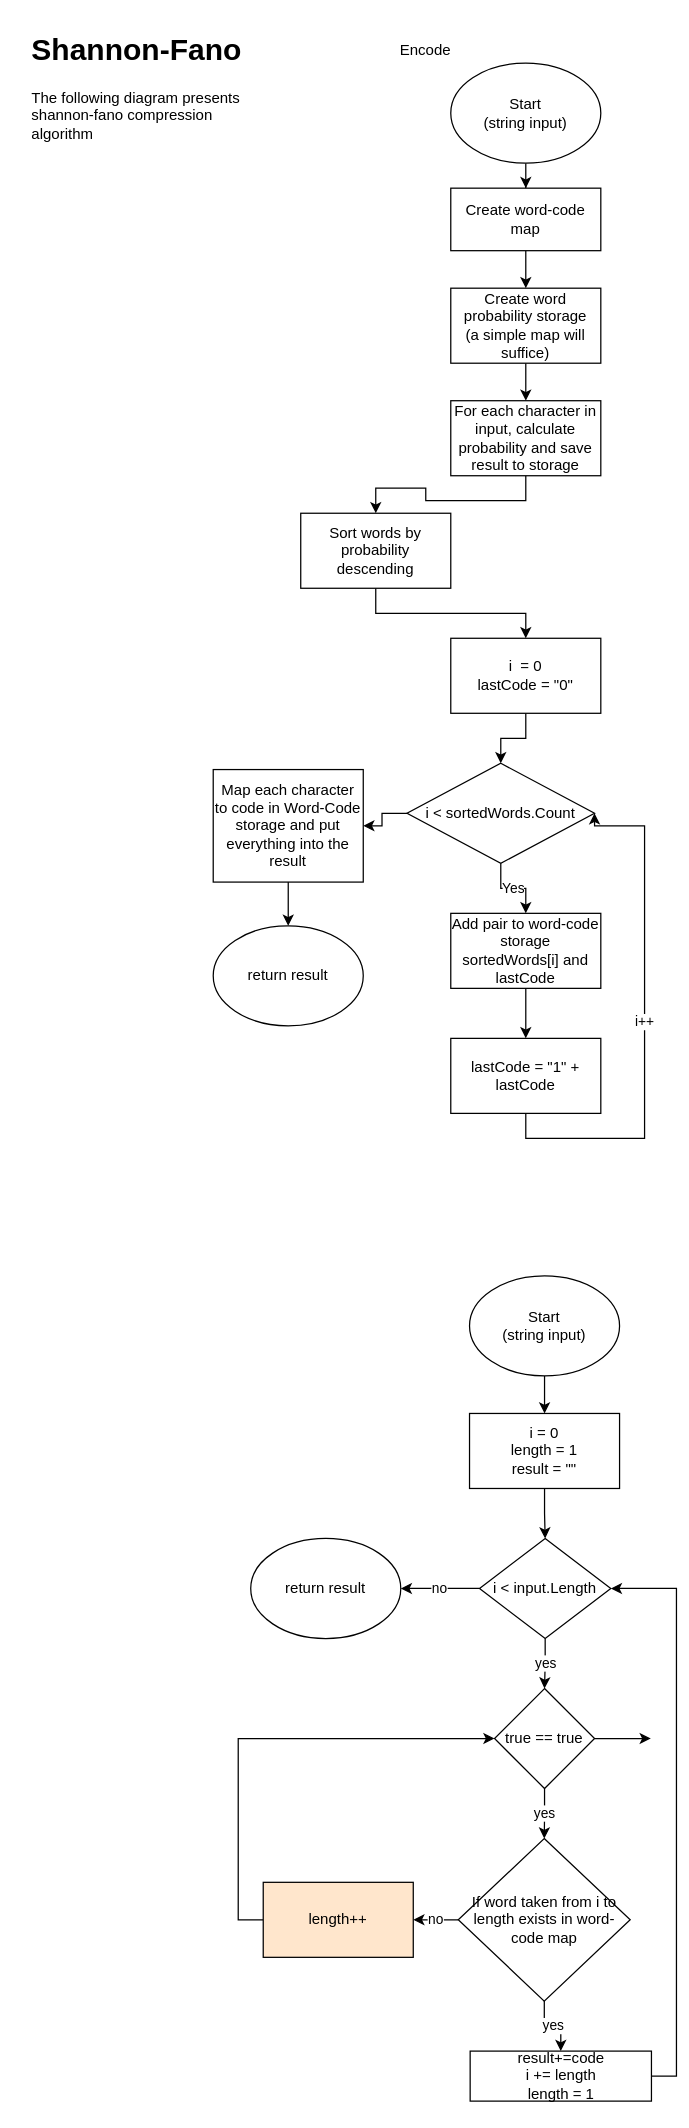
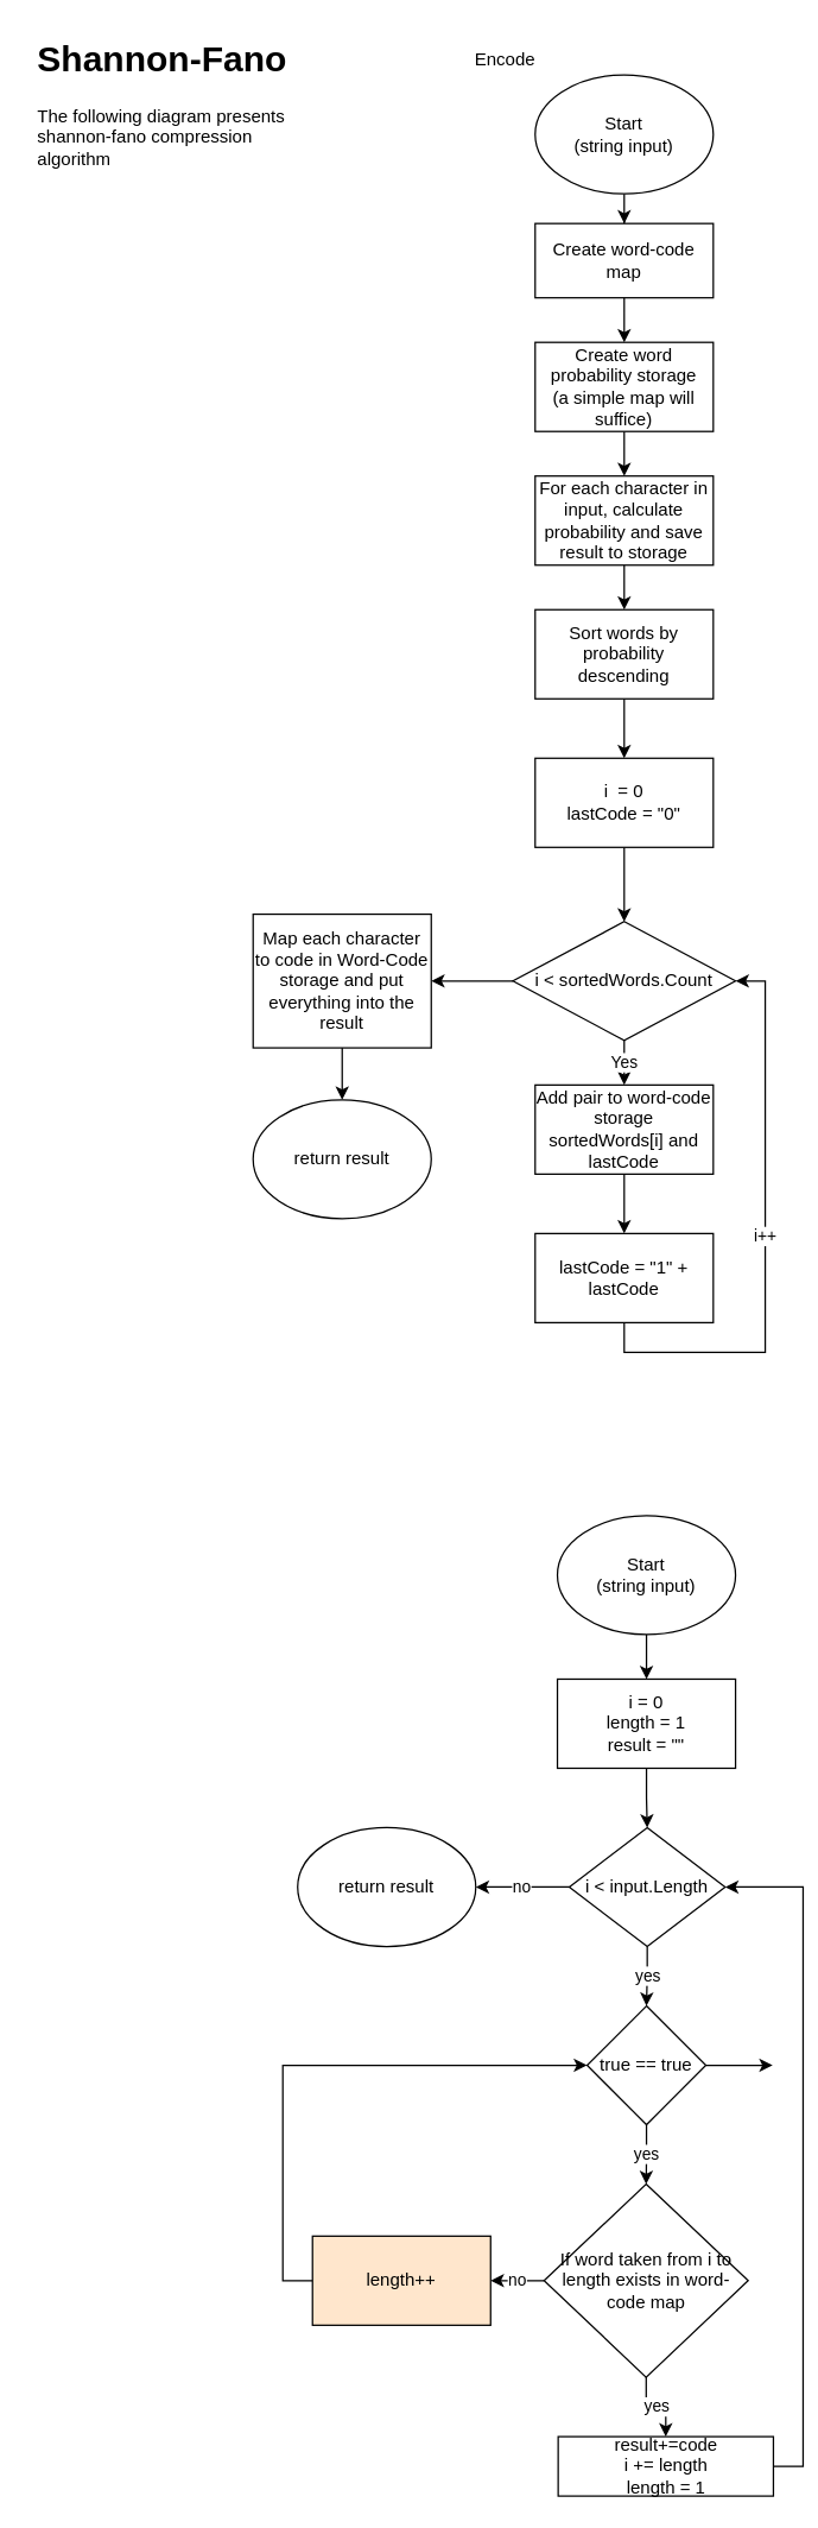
- <mxCell id="11" value="Sort words by probability descending" style="rounded=0;whiteSpace=wrap;html=1;" vertex="1" parent="1"><mxGeometry x="240" y="410" width="120" height="60" as="geometry" /></mxCell>
+ <mxCell id="11" value="Sort words by probability descending" style="rounded=0;whiteSpace=wrap;html=1;" vertex="1" parent="1"><mxGeometry x="360" y="410" width="120" height="60" as="geometry" /></mxCell>
- <mxCell id="16" value="i &amp;lt; sortedWords.Count" style="rhombus;whiteSpace=wrap;html=1;" vertex="1" parent="1"><mxGeometry x="325" y="610" width="150" height="80" as="geometry" /></mxCell>
+ <mxCell id="16" value="i &amp;lt; sortedWords.Count" style="rhombus;whiteSpace=wrap;html=1;" vertex="1" parent="1"><mxGeometry x="345" y="620" width="150" height="80" as="geometry" /></mxCell>
